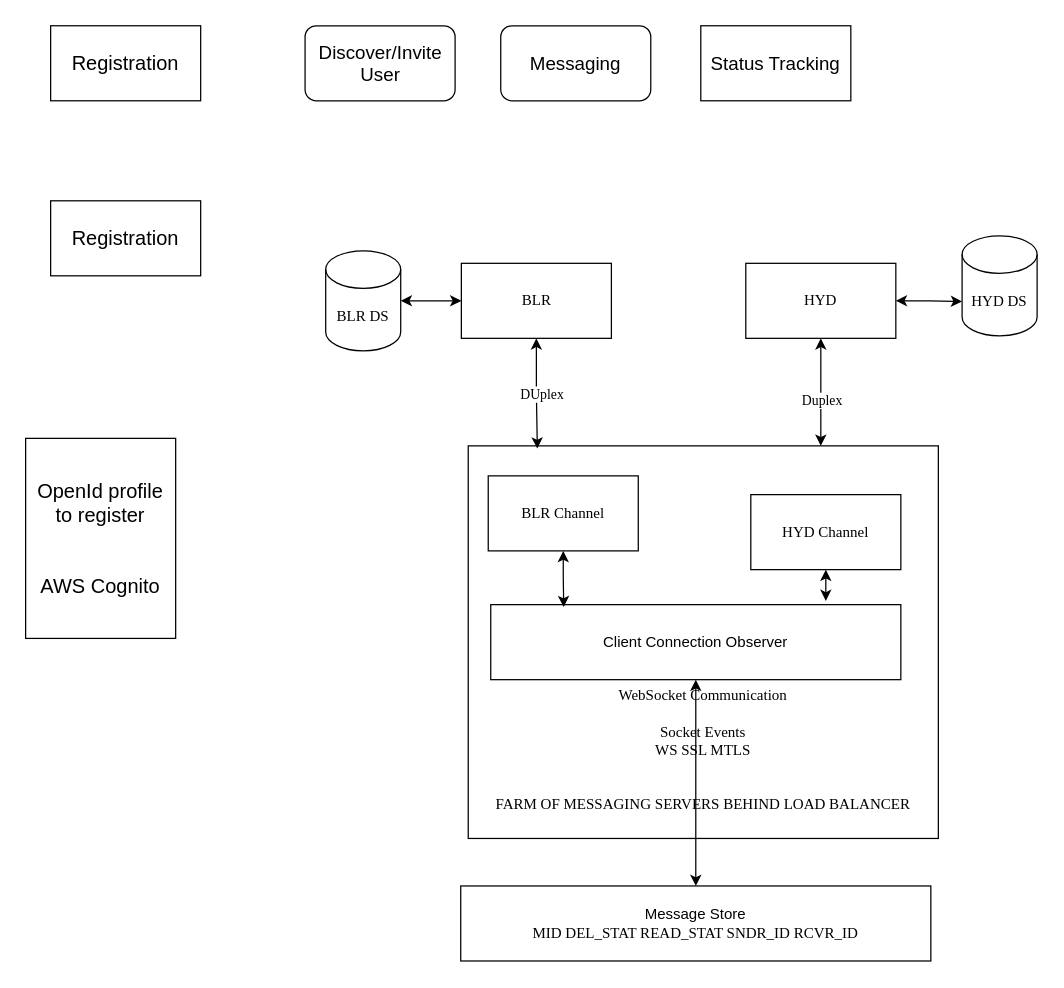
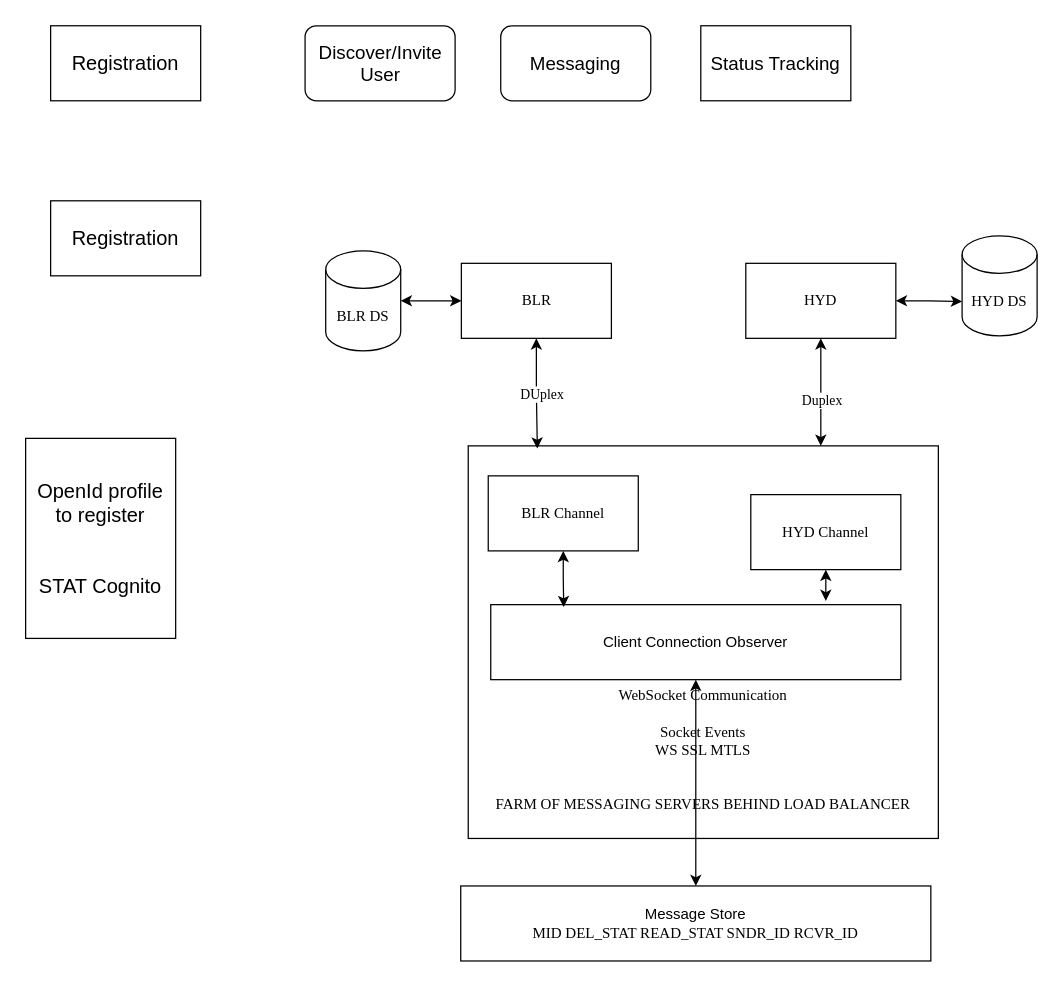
- <mxCell id="7" value="OpenId profile&lt;div&gt;to register&lt;/div&gt;&lt;div&gt;&lt;br&gt;&lt;/div&gt;&lt;div&gt;&lt;br&gt;&lt;/div&gt;&lt;div&gt;AWS Cognito&lt;/div&gt;" style="rounded=0;whiteSpace=wrap;html=1;hachureGap=4;fontFamily=Helvetica;fontSize=16;" vertex="1" parent="1"><mxGeometry x="20" y="350" width="120" height="160" as="geometry" /></mxCell>
+ <mxCell id="7" value="OpenId profile&lt;div&gt;to register&lt;/div&gt;&lt;div&gt;&lt;br&gt;&lt;/div&gt;&lt;div&gt;&lt;br&gt;&lt;/div&gt;&lt;div&gt;STAT Cognito&lt;/div&gt;" style="rounded=0;whiteSpace=wrap;html=1;hachureGap=4;fontFamily=Helvetica;fontSize=16;" vertex="1" parent="1"><mxGeometry x="20" y="350" width="120" height="160" as="geometry" /></mxCell>
